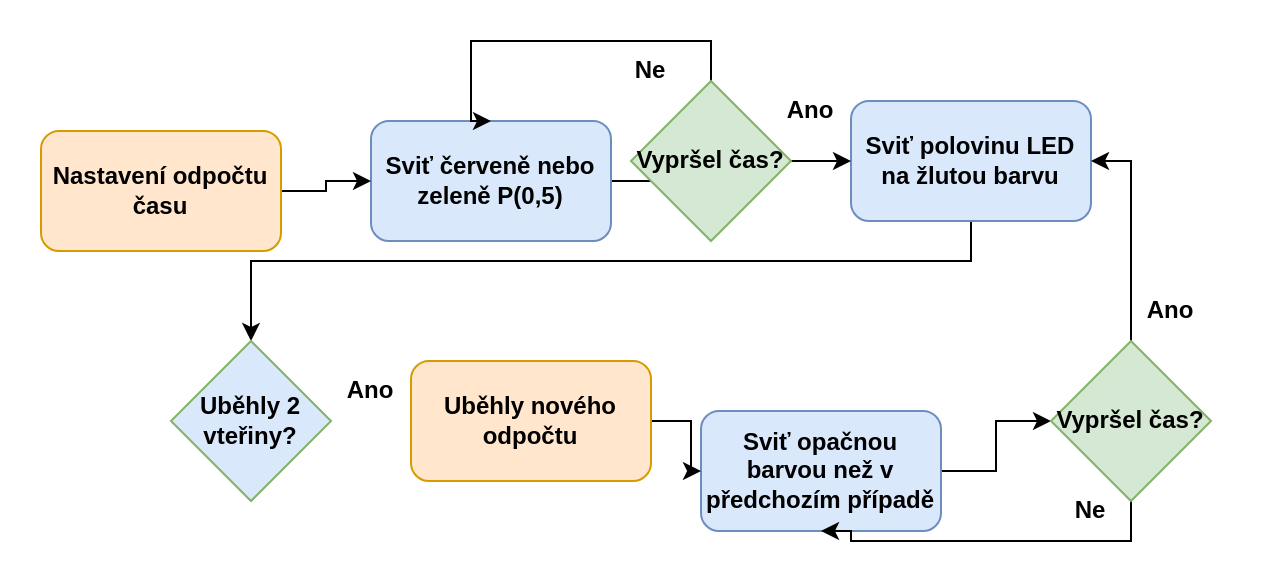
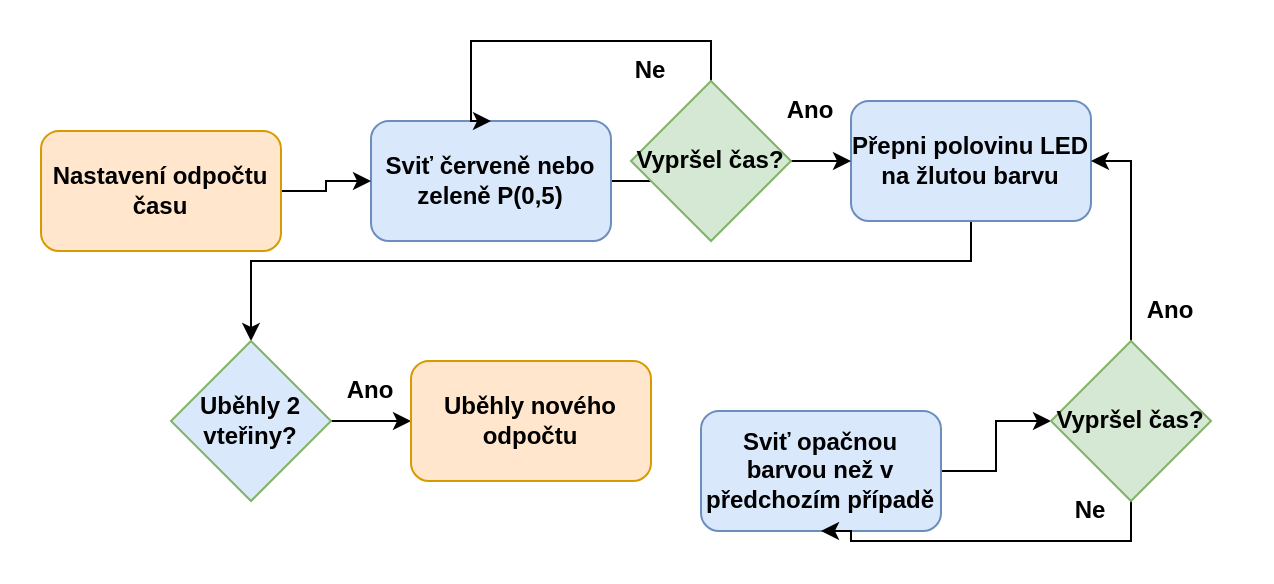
- <mxCell id="5" value="Sviť polovinu LED na žlutou barvu" style="rounded=1;whiteSpace=wrap;html=1;fillColor=#dae8fc;strokeColor=#6c8ebf;fontStyle=1" parent="1" vertex="1"><mxGeometry x="425" y="50" width="120" height="60" as="geometry" /></mxCell>
+ <mxCell id="5" value="Přepni polovinu LED na žlutou barvu" style="rounded=1;whiteSpace=wrap;html=1;fillColor=#dae8fc;strokeColor=#6c8ebf;fontStyle=1" parent="1" vertex="1"><mxGeometry x="425" y="50" width="120" height="60" as="geometry" /></mxCell>
+ <mxCell id="9" style="edgeStyle=orthogonalEdgeStyle;rounded=0;orthogonalLoop=1;jettySize=auto;html=1;entryX=0;entryY=0.5;entryDx=0;entryDy=0;fontStyle=1" parent="1" source="10" target="19" edge="1"><mxGeometry relative="1" as="geometry" /></mxCell>
- <mxCell id="18" style="edgeStyle=orthogonalEdgeStyle;rounded=0;orthogonalLoop=1;jettySize=auto;html=1;fontStyle=1" parent="1" source="19" target="17" edge="1"><mxGeometry relative="1" as="geometry" /></mxCell>
